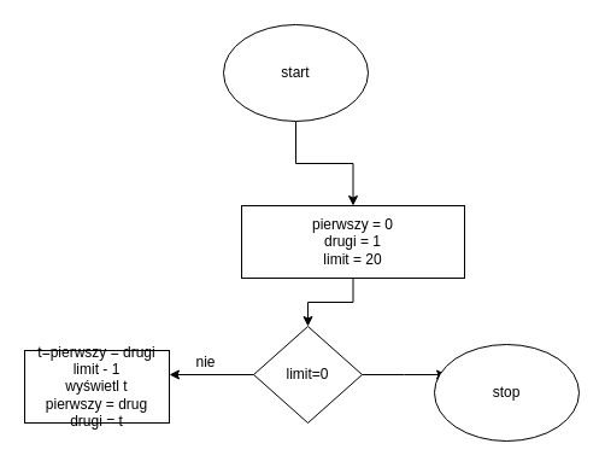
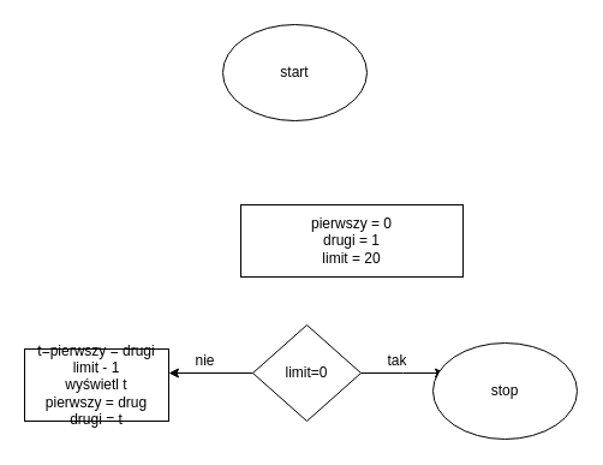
- <mxCell id="2" style="edgeStyle=orthogonalEdgeStyle;rounded=0;orthogonalLoop=1;jettySize=auto;html=1;" edge="1" parent="1" source="3" target="5"><mxGeometry relative="1" as="geometry" /></mxCell>
- <mxCell id="4" style="edgeStyle=orthogonalEdgeStyle;rounded=0;orthogonalLoop=1;jettySize=auto;html=1;entryX=0.5;entryY=0;entryDx=0;entryDy=0;" edge="1" parent="1" source="5" target="8"><mxGeometry relative="1" as="geometry" /></mxCell>
+ <mxCell id="9" value="tak" style="text;html=1;align=center;verticalAlign=middle;resizable=0;points=[];autosize=1;strokeColor=none;fillColor=none;" vertex="1" parent="1"><mxGeometry x="310" y="285" width="40" height="30" as="geometry" /></mxCell>
